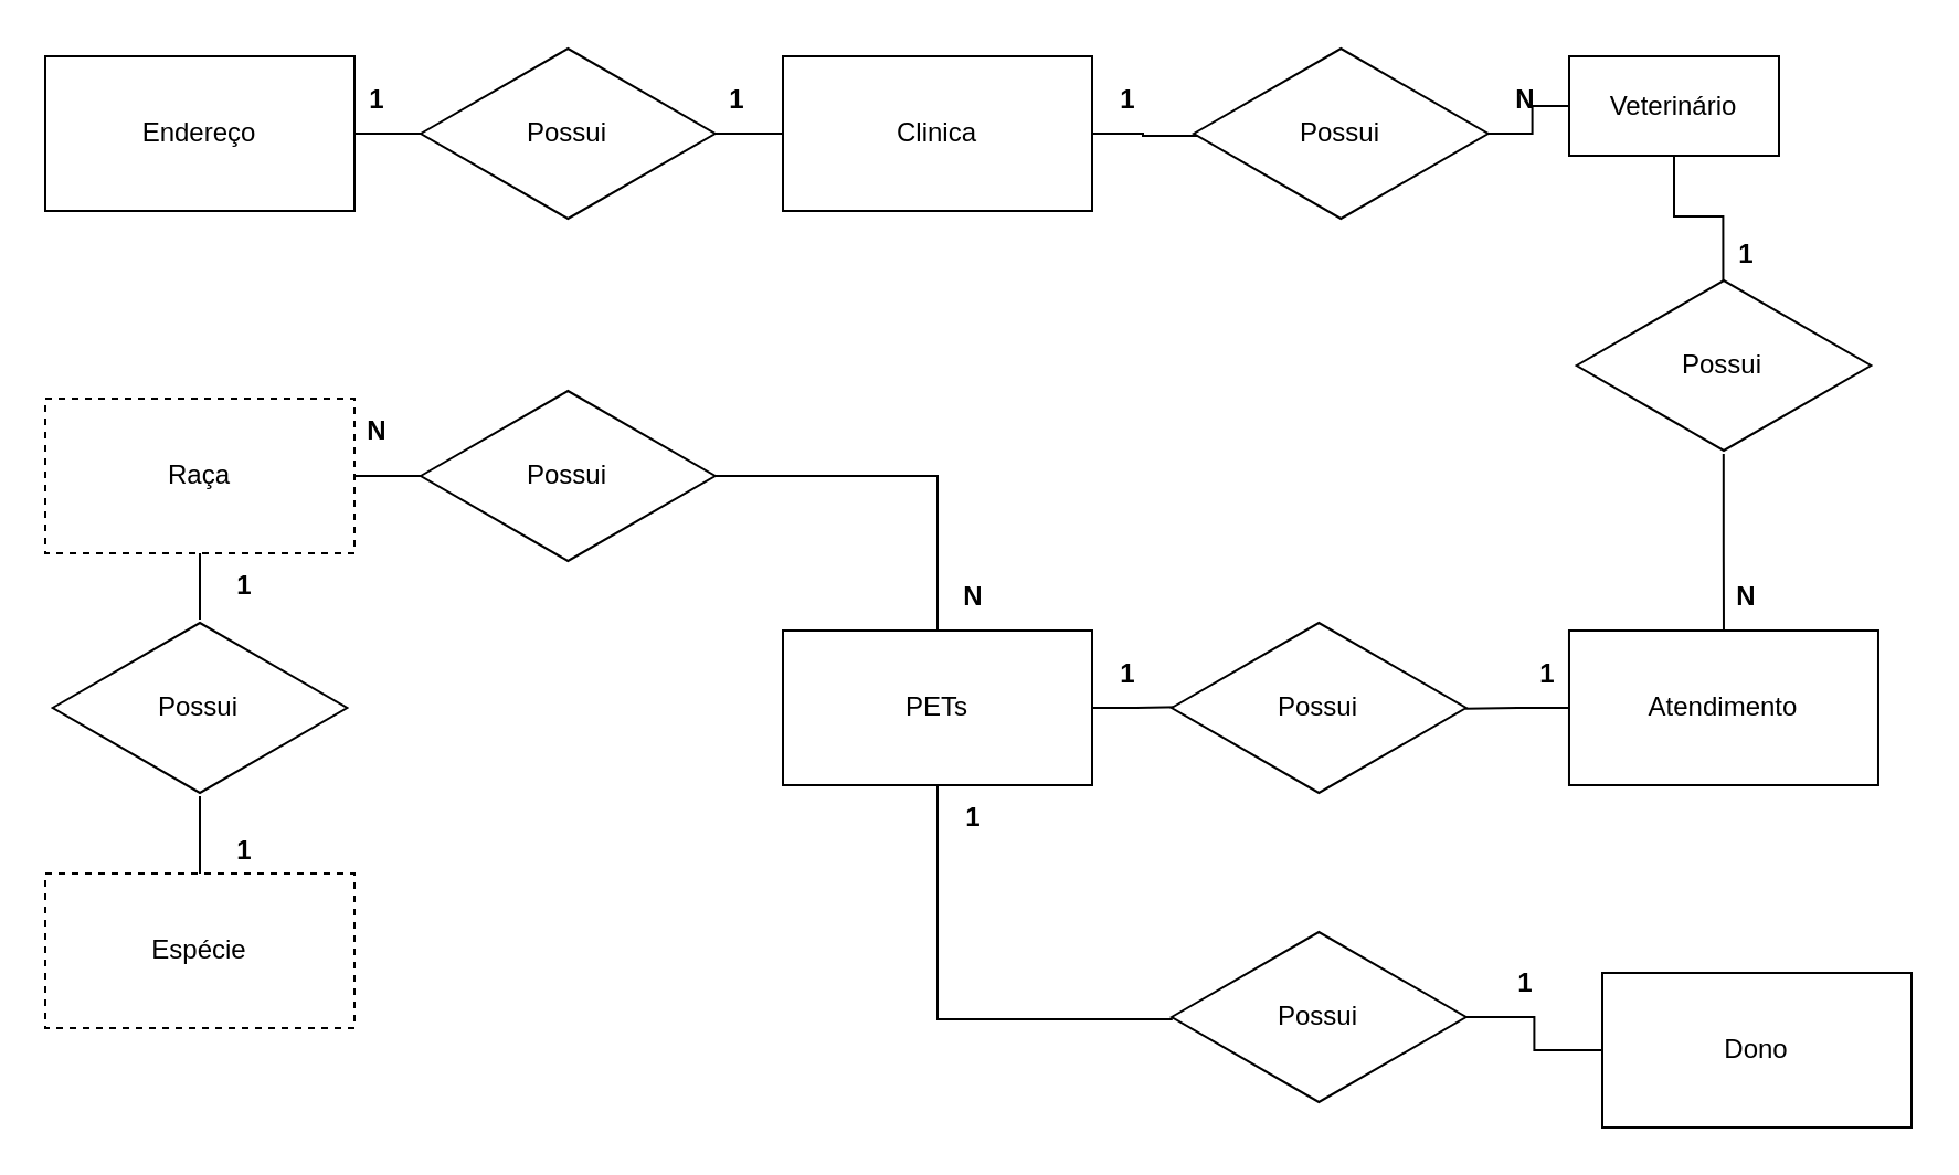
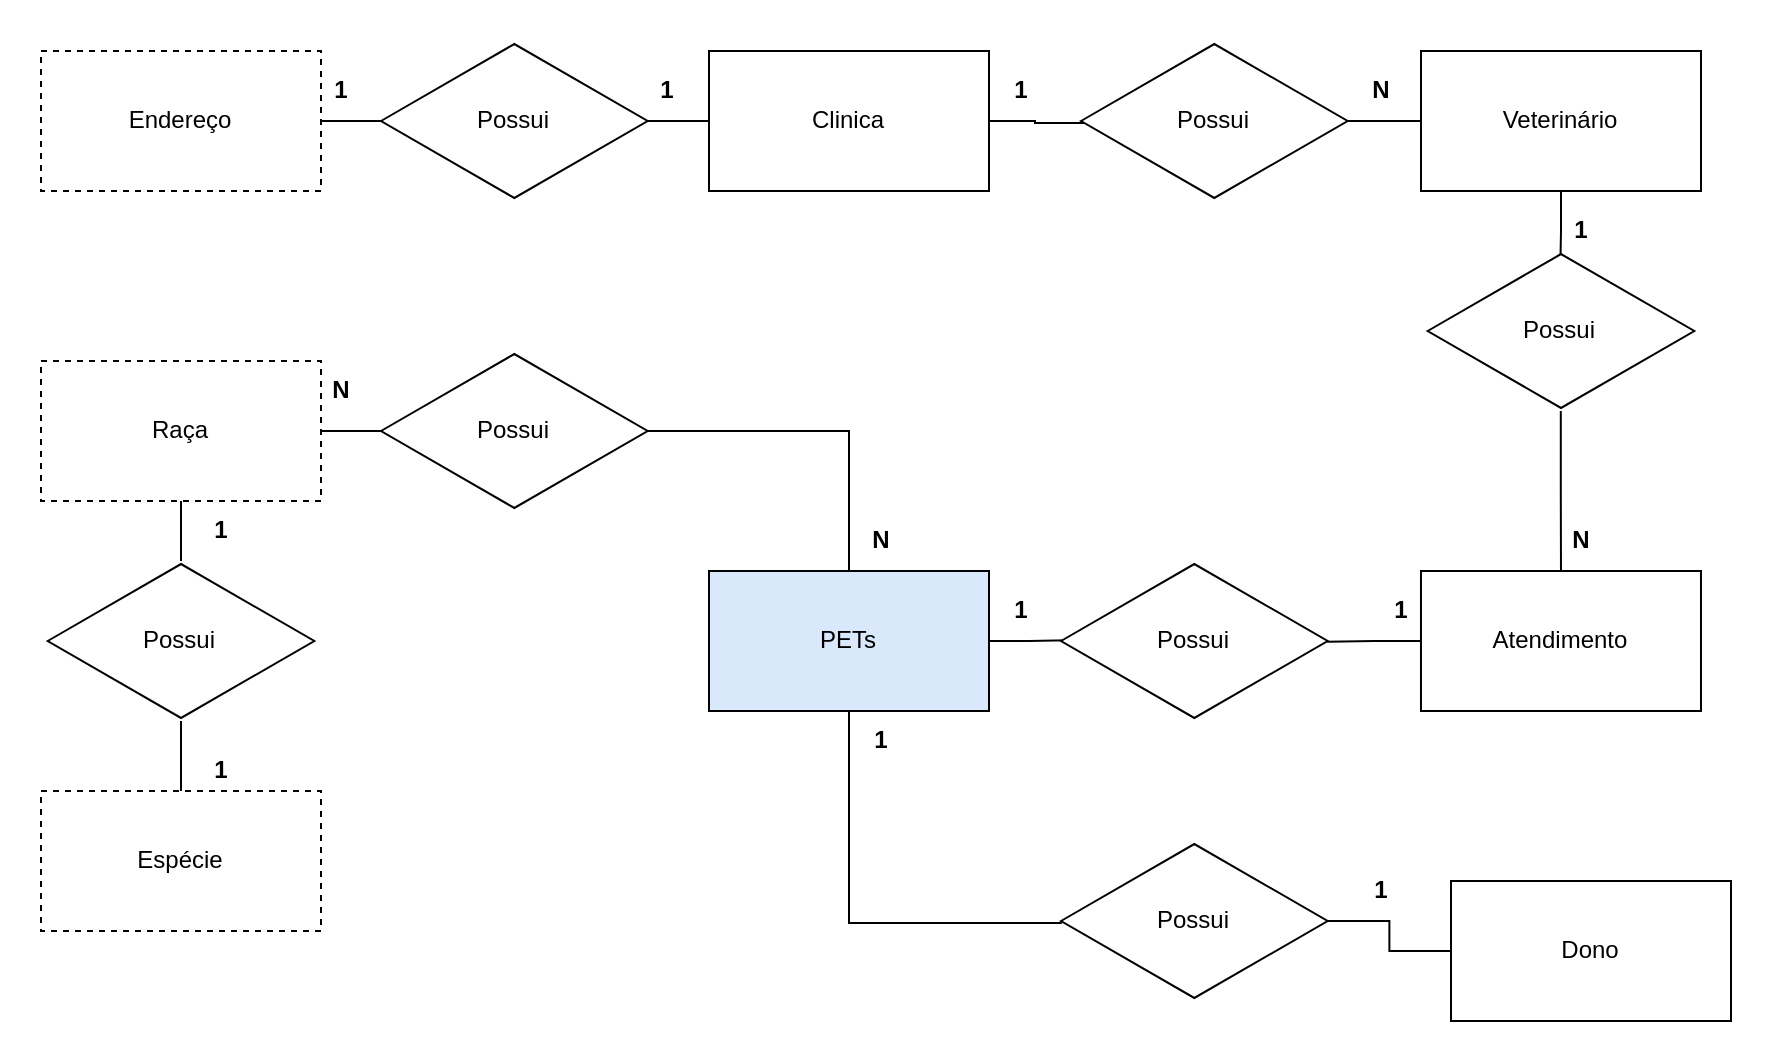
- <mxCell id="11" value="&lt;font style=&quot;font-size: 12px&quot;&gt;Veterinário&lt;/font&gt;" style="rounded=0;whiteSpace=wrap;html=1;" vertex="1" parent="1"><mxGeometry x="710" y="25" width="95" height="45" as="geometry" /></mxCell>
+ <mxCell id="11" value="&lt;font style=&quot;font-size: 12px&quot;&gt;Veterinário&lt;/font&gt;" style="rounded=0;whiteSpace=wrap;html=1;" vertex="1" parent="1"><mxGeometry x="710" y="25" width="140" height="70" as="geometry" /></mxCell>
- <mxCell id="7" value="Endereço" style="rounded=0;whiteSpace=wrap;html=1;" vertex="1" parent="1"><mxGeometry x="20" y="25" width="140" height="70" as="geometry" /></mxCell>
+ <mxCell id="7" value="Endereço" style="rounded=0;whiteSpace=wrap;html=1;dashed=1;" vertex="1" parent="1"><mxGeometry x="20" y="25" width="140" height="70" as="geometry" /></mxCell>
- <mxCell id="18" value="PETs" style="rounded=0;whiteSpace=wrap;html=1;" vertex="1" parent="1"><mxGeometry x="354" y="285" width="140" height="70" as="geometry" /></mxCell>
+ <mxCell id="18" value="PETs" style="rounded=0;whiteSpace=wrap;html=1;fillColor=#dae8fc;" vertex="1" parent="1"><mxGeometry x="354" y="285" width="140" height="70" as="geometry" /></mxCell>
